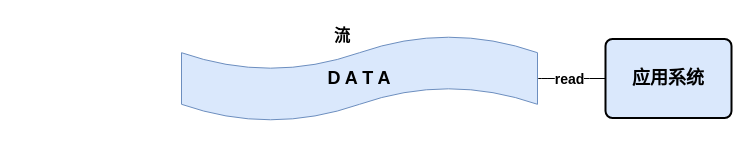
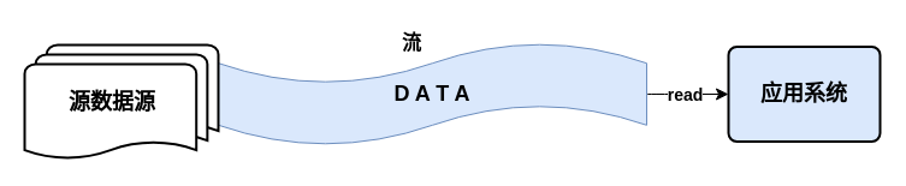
- <mxCell id="2" style="edgeStyle=none;curved=1;rounded=0;orthogonalLoop=1;jettySize=auto;html=1;exitX=1;exitY=0.5;exitDx=0;exitDy=0;exitPerimeter=0;entryX=0;entryY=0.5;entryDx=0;entryDy=0;fontSize=12;startSize=8;endSize=8;endArrow=none;" edge="1" parent="1" source="4" target="6"><mxGeometry relative="1" as="geometry" /></mxCell>
+ <mxCell id="2" style="edgeStyle=none;curved=1;rounded=0;orthogonalLoop=1;jettySize=auto;html=1;exitX=1;exitY=0.5;exitDx=0;exitDy=0;exitPerimeter=0;entryX=0;entryY=0.5;entryDx=0;entryDy=0;fontSize=12;startSize=8;endSize=8;" edge="1" parent="1" source="4" target="6"><mxGeometry relative="1" as="geometry" /></mxCell>
+ <mxCell id="5" value="&lt;font style=&quot;font-size: 18px;&quot;&gt;&lt;b&gt;源数据源&amp;nbsp; &amp;nbsp;&lt;/b&gt;&lt;/font&gt;" style="strokeWidth=2;html=1;shape=mxgraph.flowchart.multi-document;whiteSpace=wrap;align=center;" vertex="1" parent="1"><mxGeometry x="20" y="37" width="161" height="96" as="geometry" /></mxCell>
